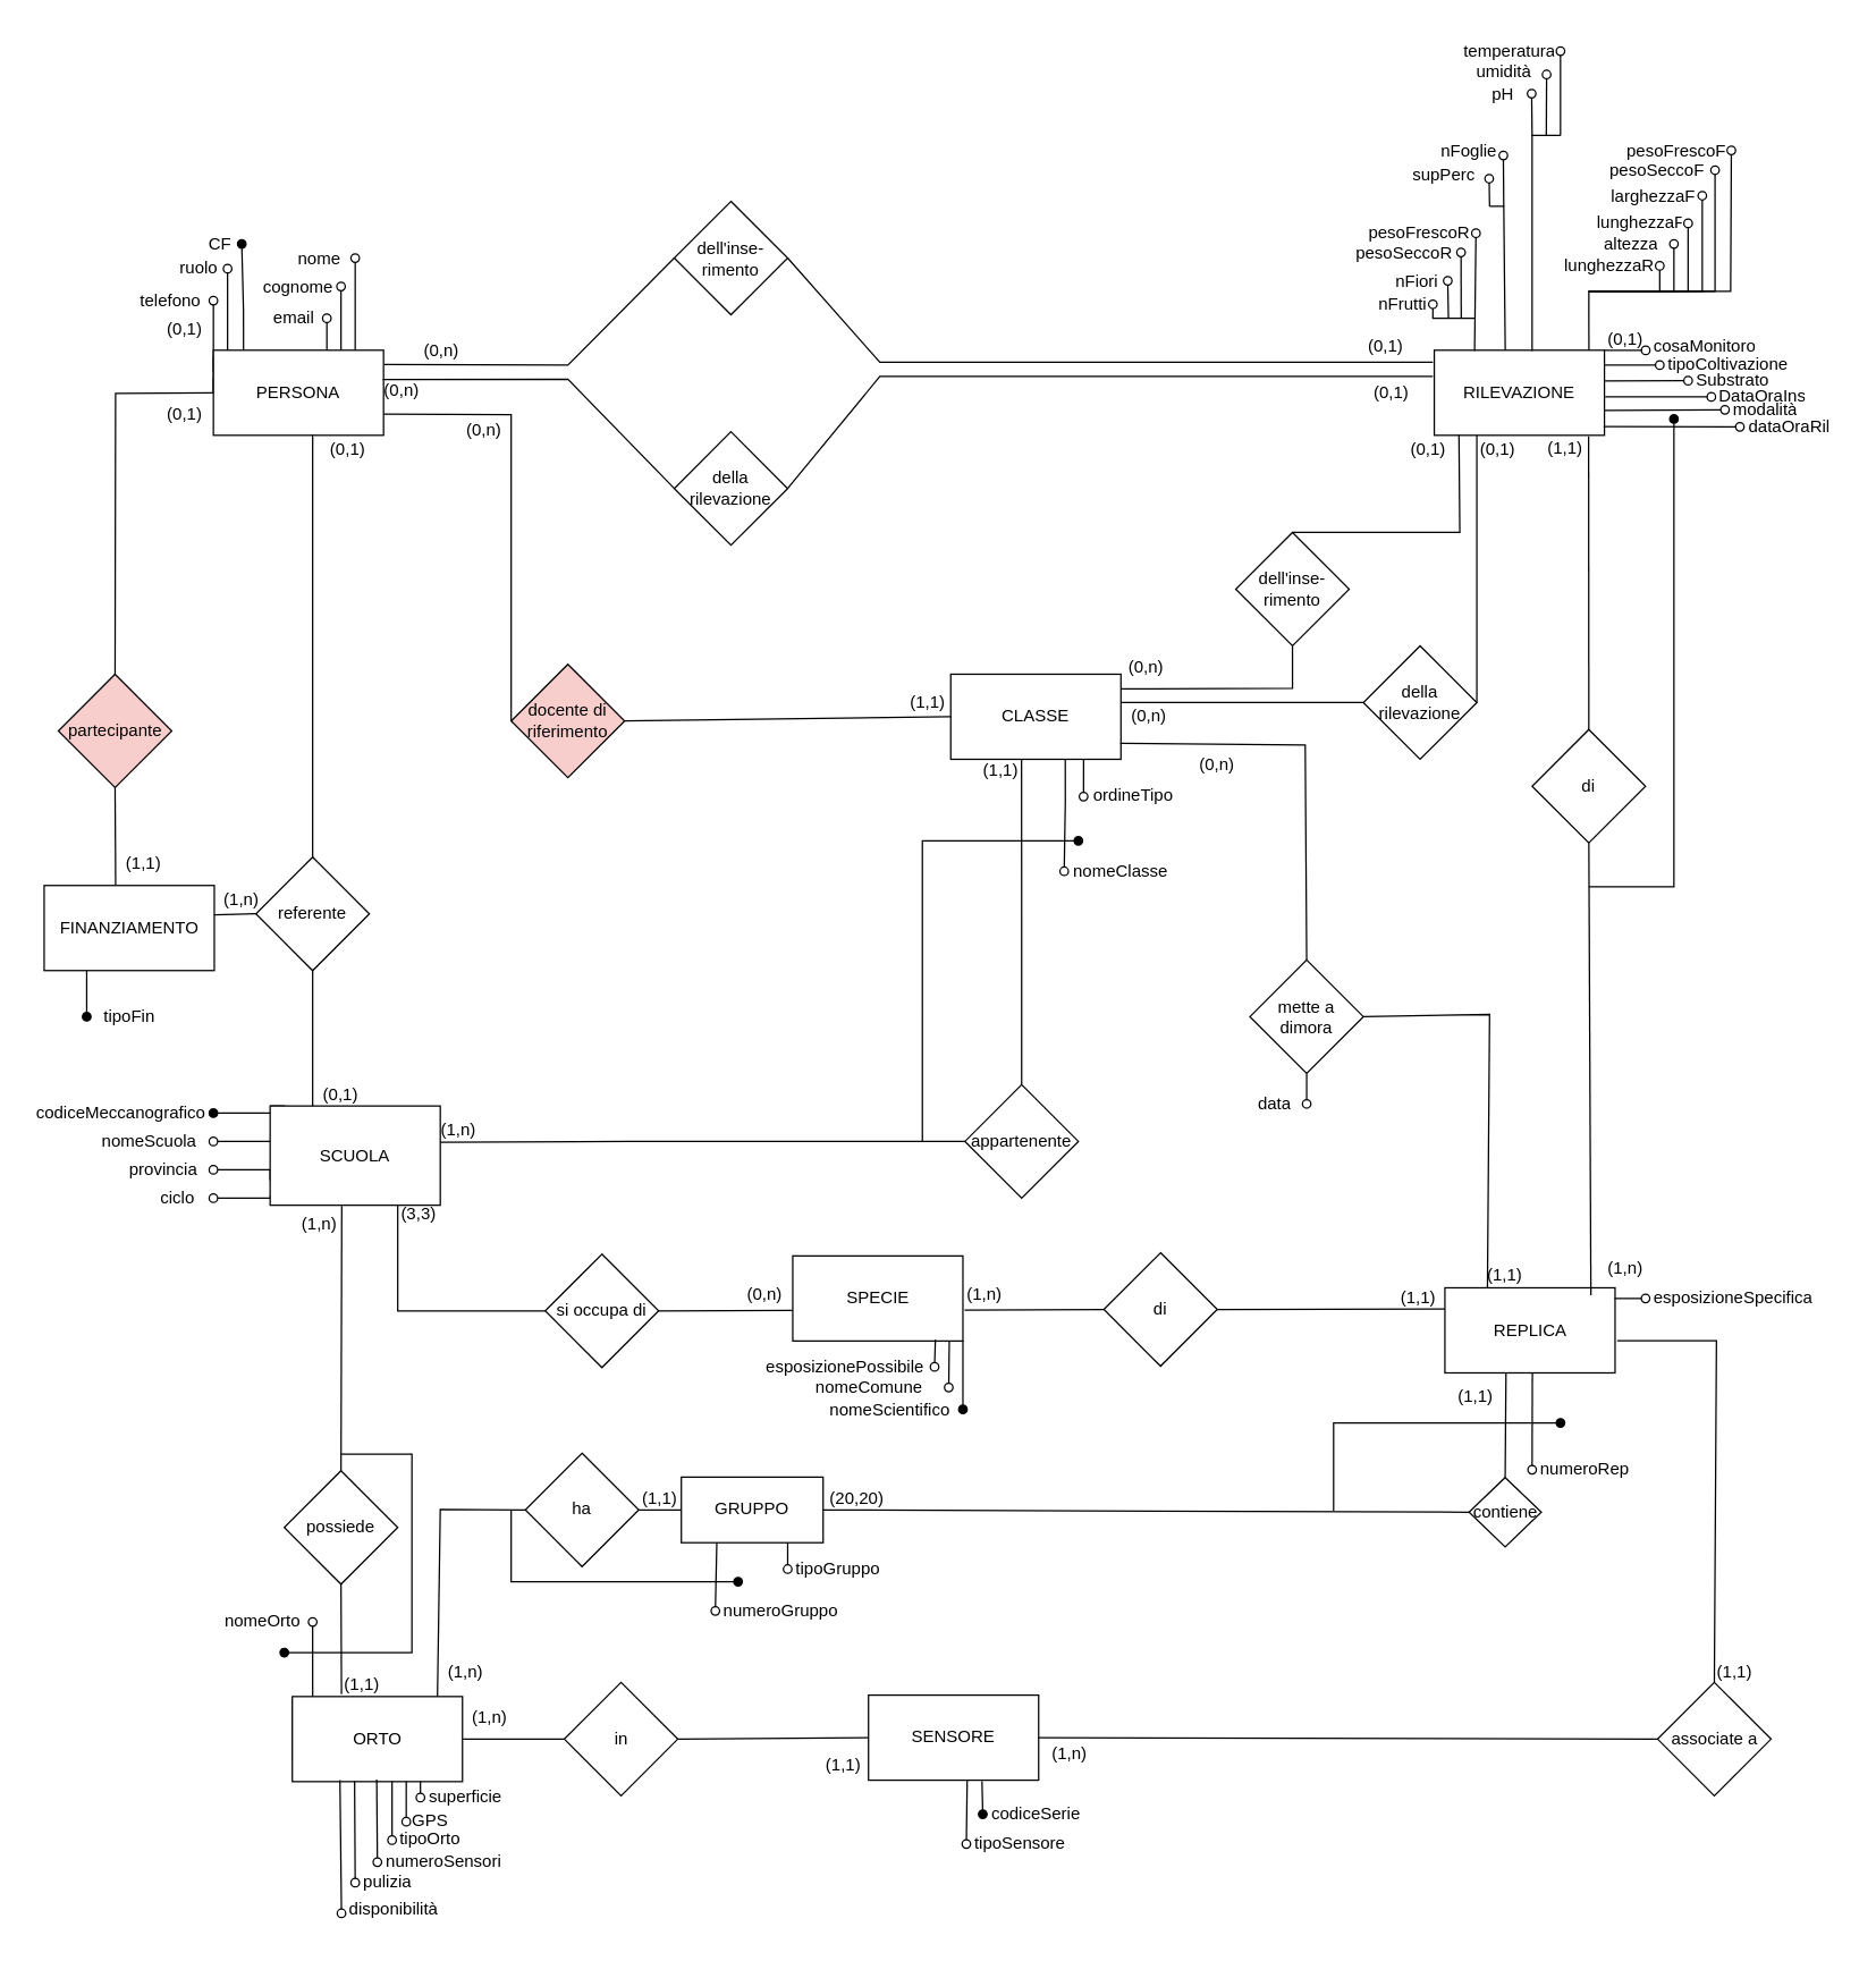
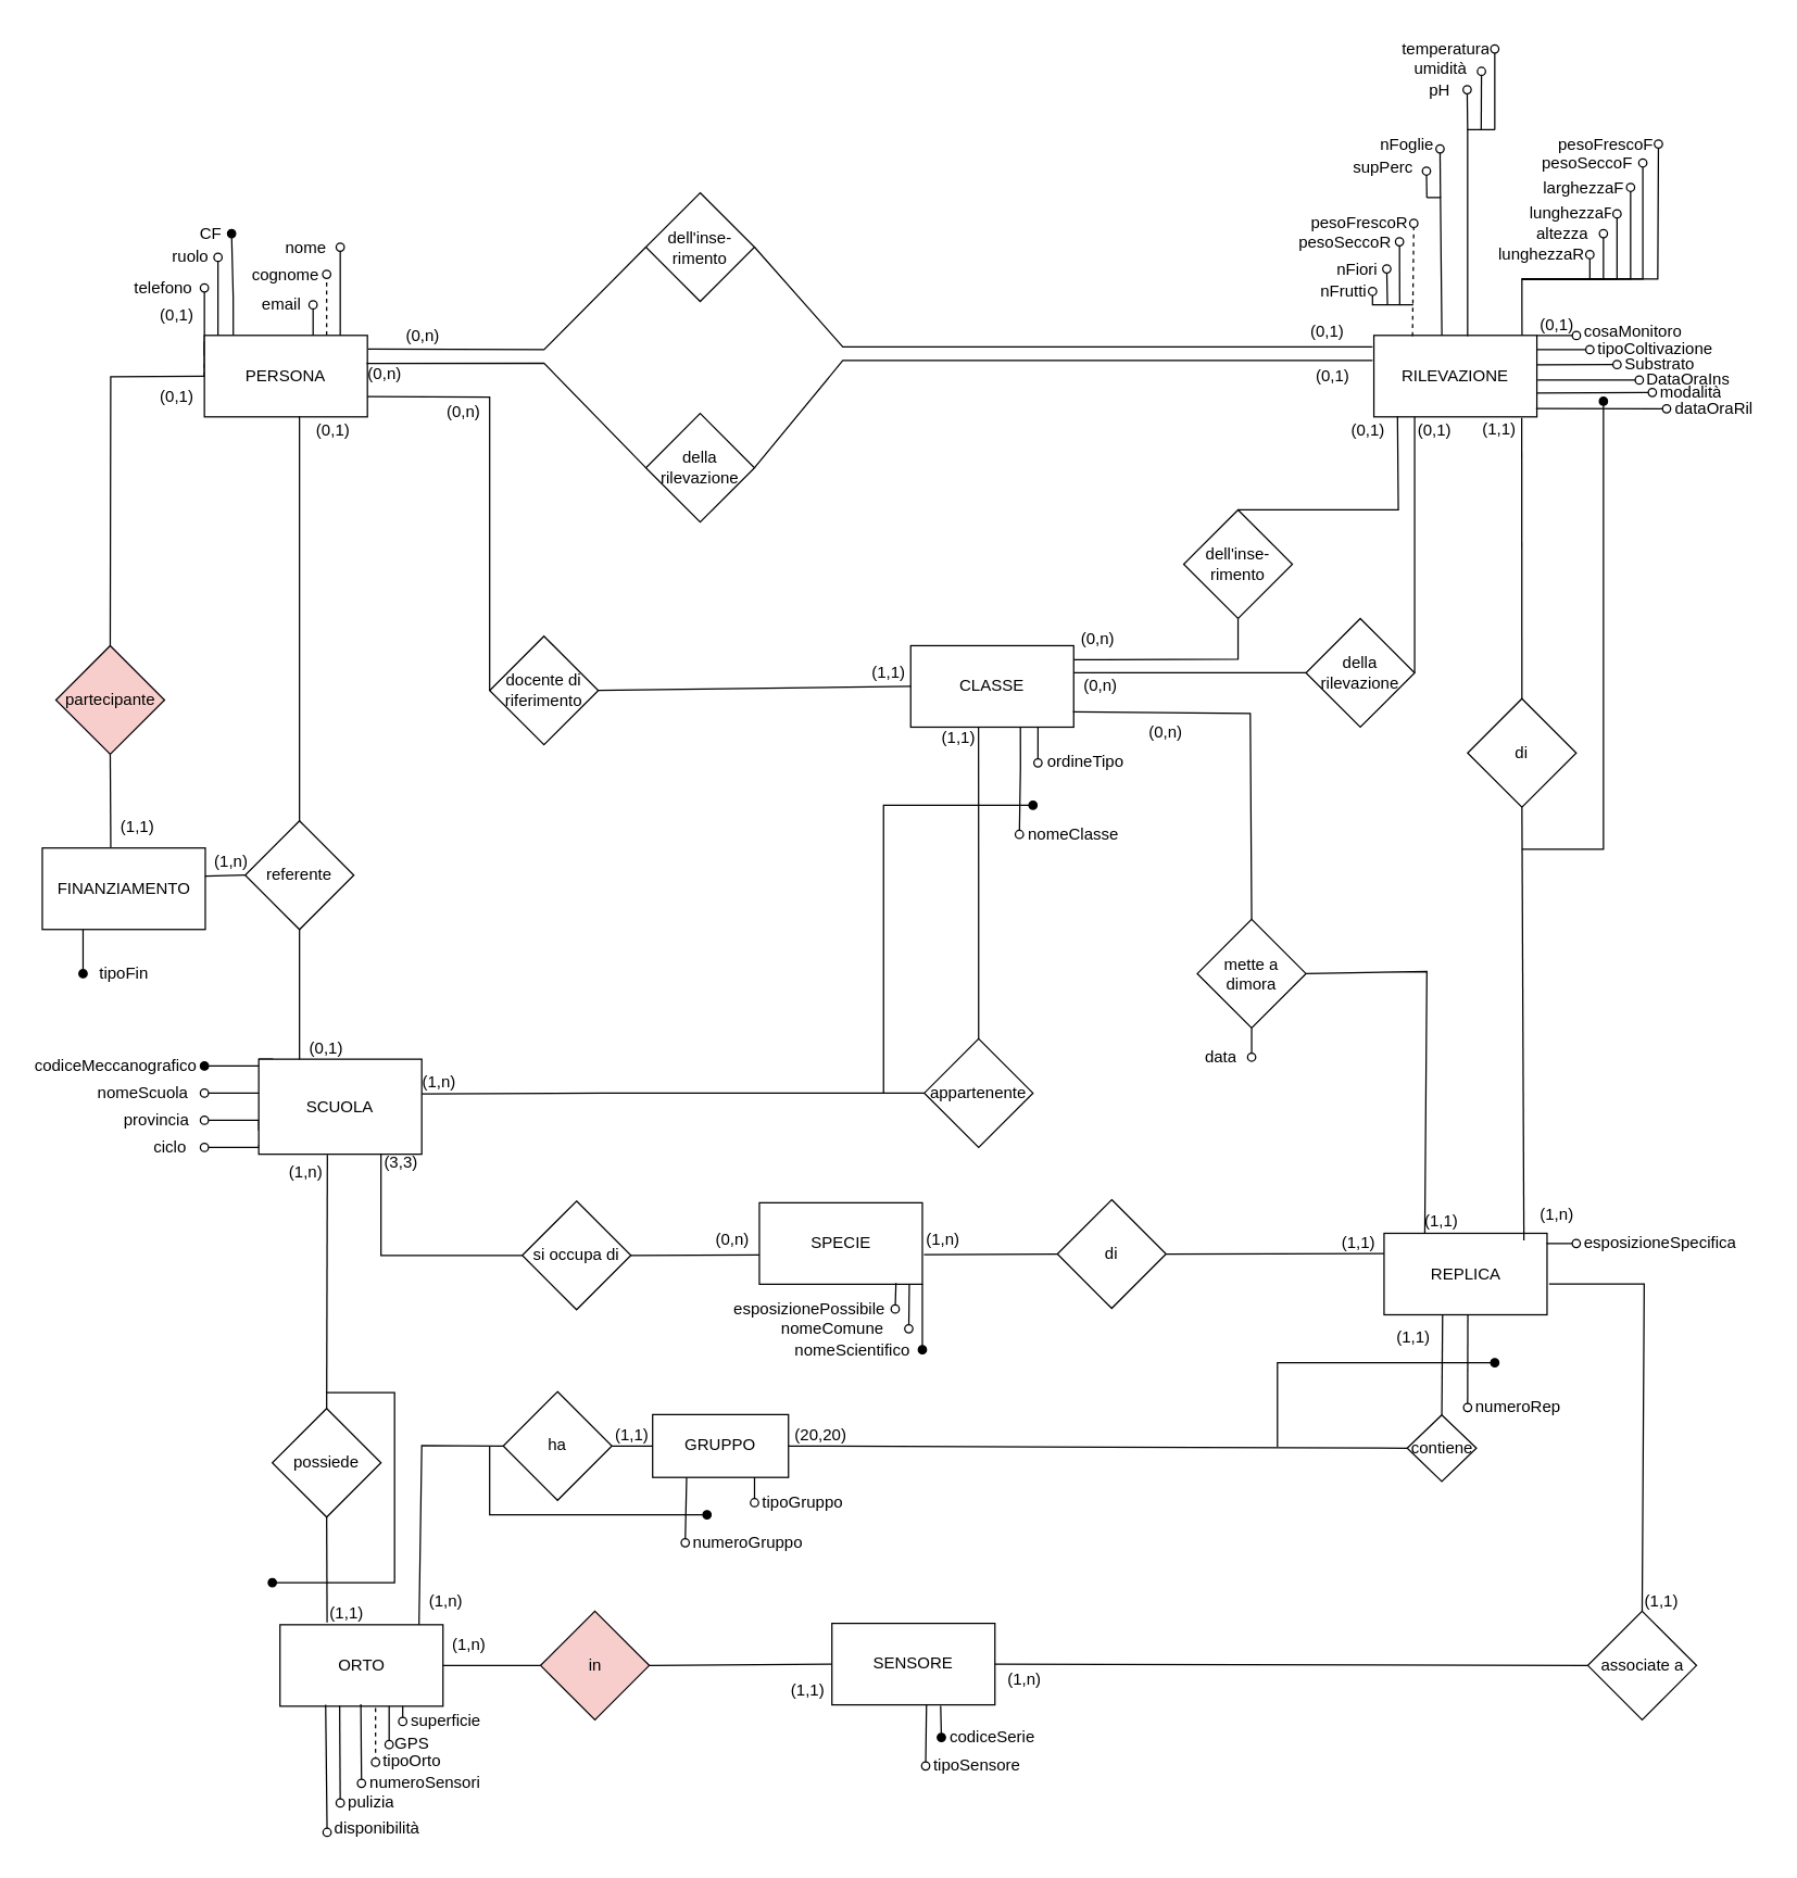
- <mxCell id="157" value="" style="endArrow=oval;html=1;rounded=0;entryX=1;entryY=0.5;entryDx=0;entryDy=0;endFill=0;exitX=0.237;exitY=0.008;exitDx=0;exitDy=0;exitPerimeter=0;" edge="1" parent="1" source="91" target="152"><mxGeometry width="50" height="50" relative="1" as="geometry"><mxPoint x="1040" y="165" as="sourcePoint" /><mxPoint x="1015.61" y="95.57" as="targetPoint" /></mxGeometry></mxCell>
+ <mxCell id="157" value="" style="endArrow=oval;html=1;rounded=0;entryX=1;entryY=0.5;entryDx=0;entryDy=0;endFill=0;exitX=0.237;exitY=0.008;exitDx=0;exitDy=0;exitPerimeter=0;dashed=1;" edge="1" parent="1" source="91" target="152"><mxGeometry width="50" height="50" relative="1" as="geometry"><mxPoint x="1040" y="165" as="sourcePoint" /><mxPoint x="1015.61" y="95.57" as="targetPoint" /></mxGeometry></mxCell>
- <mxCell id="8" style="edgeStyle=orthogonalEdgeStyle;rounded=0;orthogonalLoop=1;jettySize=auto;html=1;exitX=0;exitY=0.5;exitDx=0;exitDy=0;entryX=1;entryY=0.5;entryDx=0;entryDy=0;endArrow=oval;endFill=0;" edge="1" parent="1" source="12" target="27"><mxGeometry relative="1" as="geometry"><Array as="points"><mxPoint x="150" y="266.5" /><mxPoint x="240" y="266.5" /></Array></mxGeometry></mxCell>
+ <mxCell id="8" style="edgeStyle=orthogonalEdgeStyle;rounded=0;orthogonalLoop=1;jettySize=auto;html=1;exitX=0;exitY=0.5;exitDx=0;exitDy=0;entryX=1;entryY=0.5;entryDx=0;entryDy=0;endArrow=oval;endFill=0;dashed=1;" edge="1" parent="1" source="12" target="27"><mxGeometry relative="1" as="geometry"><Array as="points"><mxPoint x="150" y="266.5" /><mxPoint x="240" y="266.5" /></Array></mxGeometry></mxCell>
- <mxCell id="183" value="docente di riferimento" style="rhombus;whiteSpace=wrap;html=1;fillColor=#f8cecc;" vertex="1" parent="1"><mxGeometry x="360" y="468" width="80" height="80" as="geometry" /></mxCell>
+ <mxCell id="183" value="docente di riferimento" style="rhombus;whiteSpace=wrap;html=1;" vertex="1" parent="1"><mxGeometry x="360" y="468" width="80" height="80" as="geometry" /></mxCell>
- <mxCell id="35" value="nomeOrto" style="text;html=1;strokeColor=none;fillColor=none;align=center;verticalAlign=middle;whiteSpace=wrap;rounded=0;" vertex="1" parent="1"><mxGeometry x="150" y="1134" width="70" height="18.75" as="geometry" /></mxCell>
- <mxCell id="16" style="edgeStyle=orthogonalEdgeStyle;rounded=0;orthogonalLoop=1;jettySize=auto;html=1;exitX=0;exitY=0.75;exitDx=0;exitDy=0;entryX=1;entryY=0.5;entryDx=0;entryDy=0;endArrow=oval;endFill=0;" edge="1" parent="1" source="20" target="35"><mxGeometry relative="1" as="geometry"><Array as="points"><mxPoint x="206" y="1197.75" /></Array></mxGeometry></mxCell>
- <mxCell id="120" value="in" style="rhombus;whiteSpace=wrap;html=1;" vertex="1" parent="1"><mxGeometry x="397.5" y="1186" width="80" height="80" as="geometry" /></mxCell>
+ <mxCell id="120" value="in" style="rhombus;whiteSpace=wrap;html=1;fillColor=#f8cecc;" vertex="1" parent="1"><mxGeometry x="397.5" y="1186" width="80" height="80" as="geometry" /></mxCell>
- <mxCell id="17" style="edgeStyle=orthogonalEdgeStyle;rounded=0;orthogonalLoop=1;jettySize=auto;html=1;exitX=0.5;exitY=1;exitDx=0;exitDy=0;entryX=0;entryY=0.5;entryDx=0;entryDy=0;endArrow=oval;endFill=0;" edge="1" parent="1" source="20" target="36"><mxGeometry relative="1" as="geometry"><Array as="points"><mxPoint x="276" y="1237.75" /></Array></mxGeometry></mxCell>
+ <mxCell id="17" style="edgeStyle=orthogonalEdgeStyle;rounded=0;orthogonalLoop=1;jettySize=auto;html=1;exitX=0.5;exitY=1;exitDx=0;exitDy=0;entryX=0;entryY=0.5;entryDx=0;entryDy=0;endArrow=oval;endFill=0;dashed=1;" edge="1" parent="1" source="20" target="36"><mxGeometry relative="1" as="geometry"><Array as="points"><mxPoint x="276" y="1237.75" /></Array></mxGeometry></mxCell>
